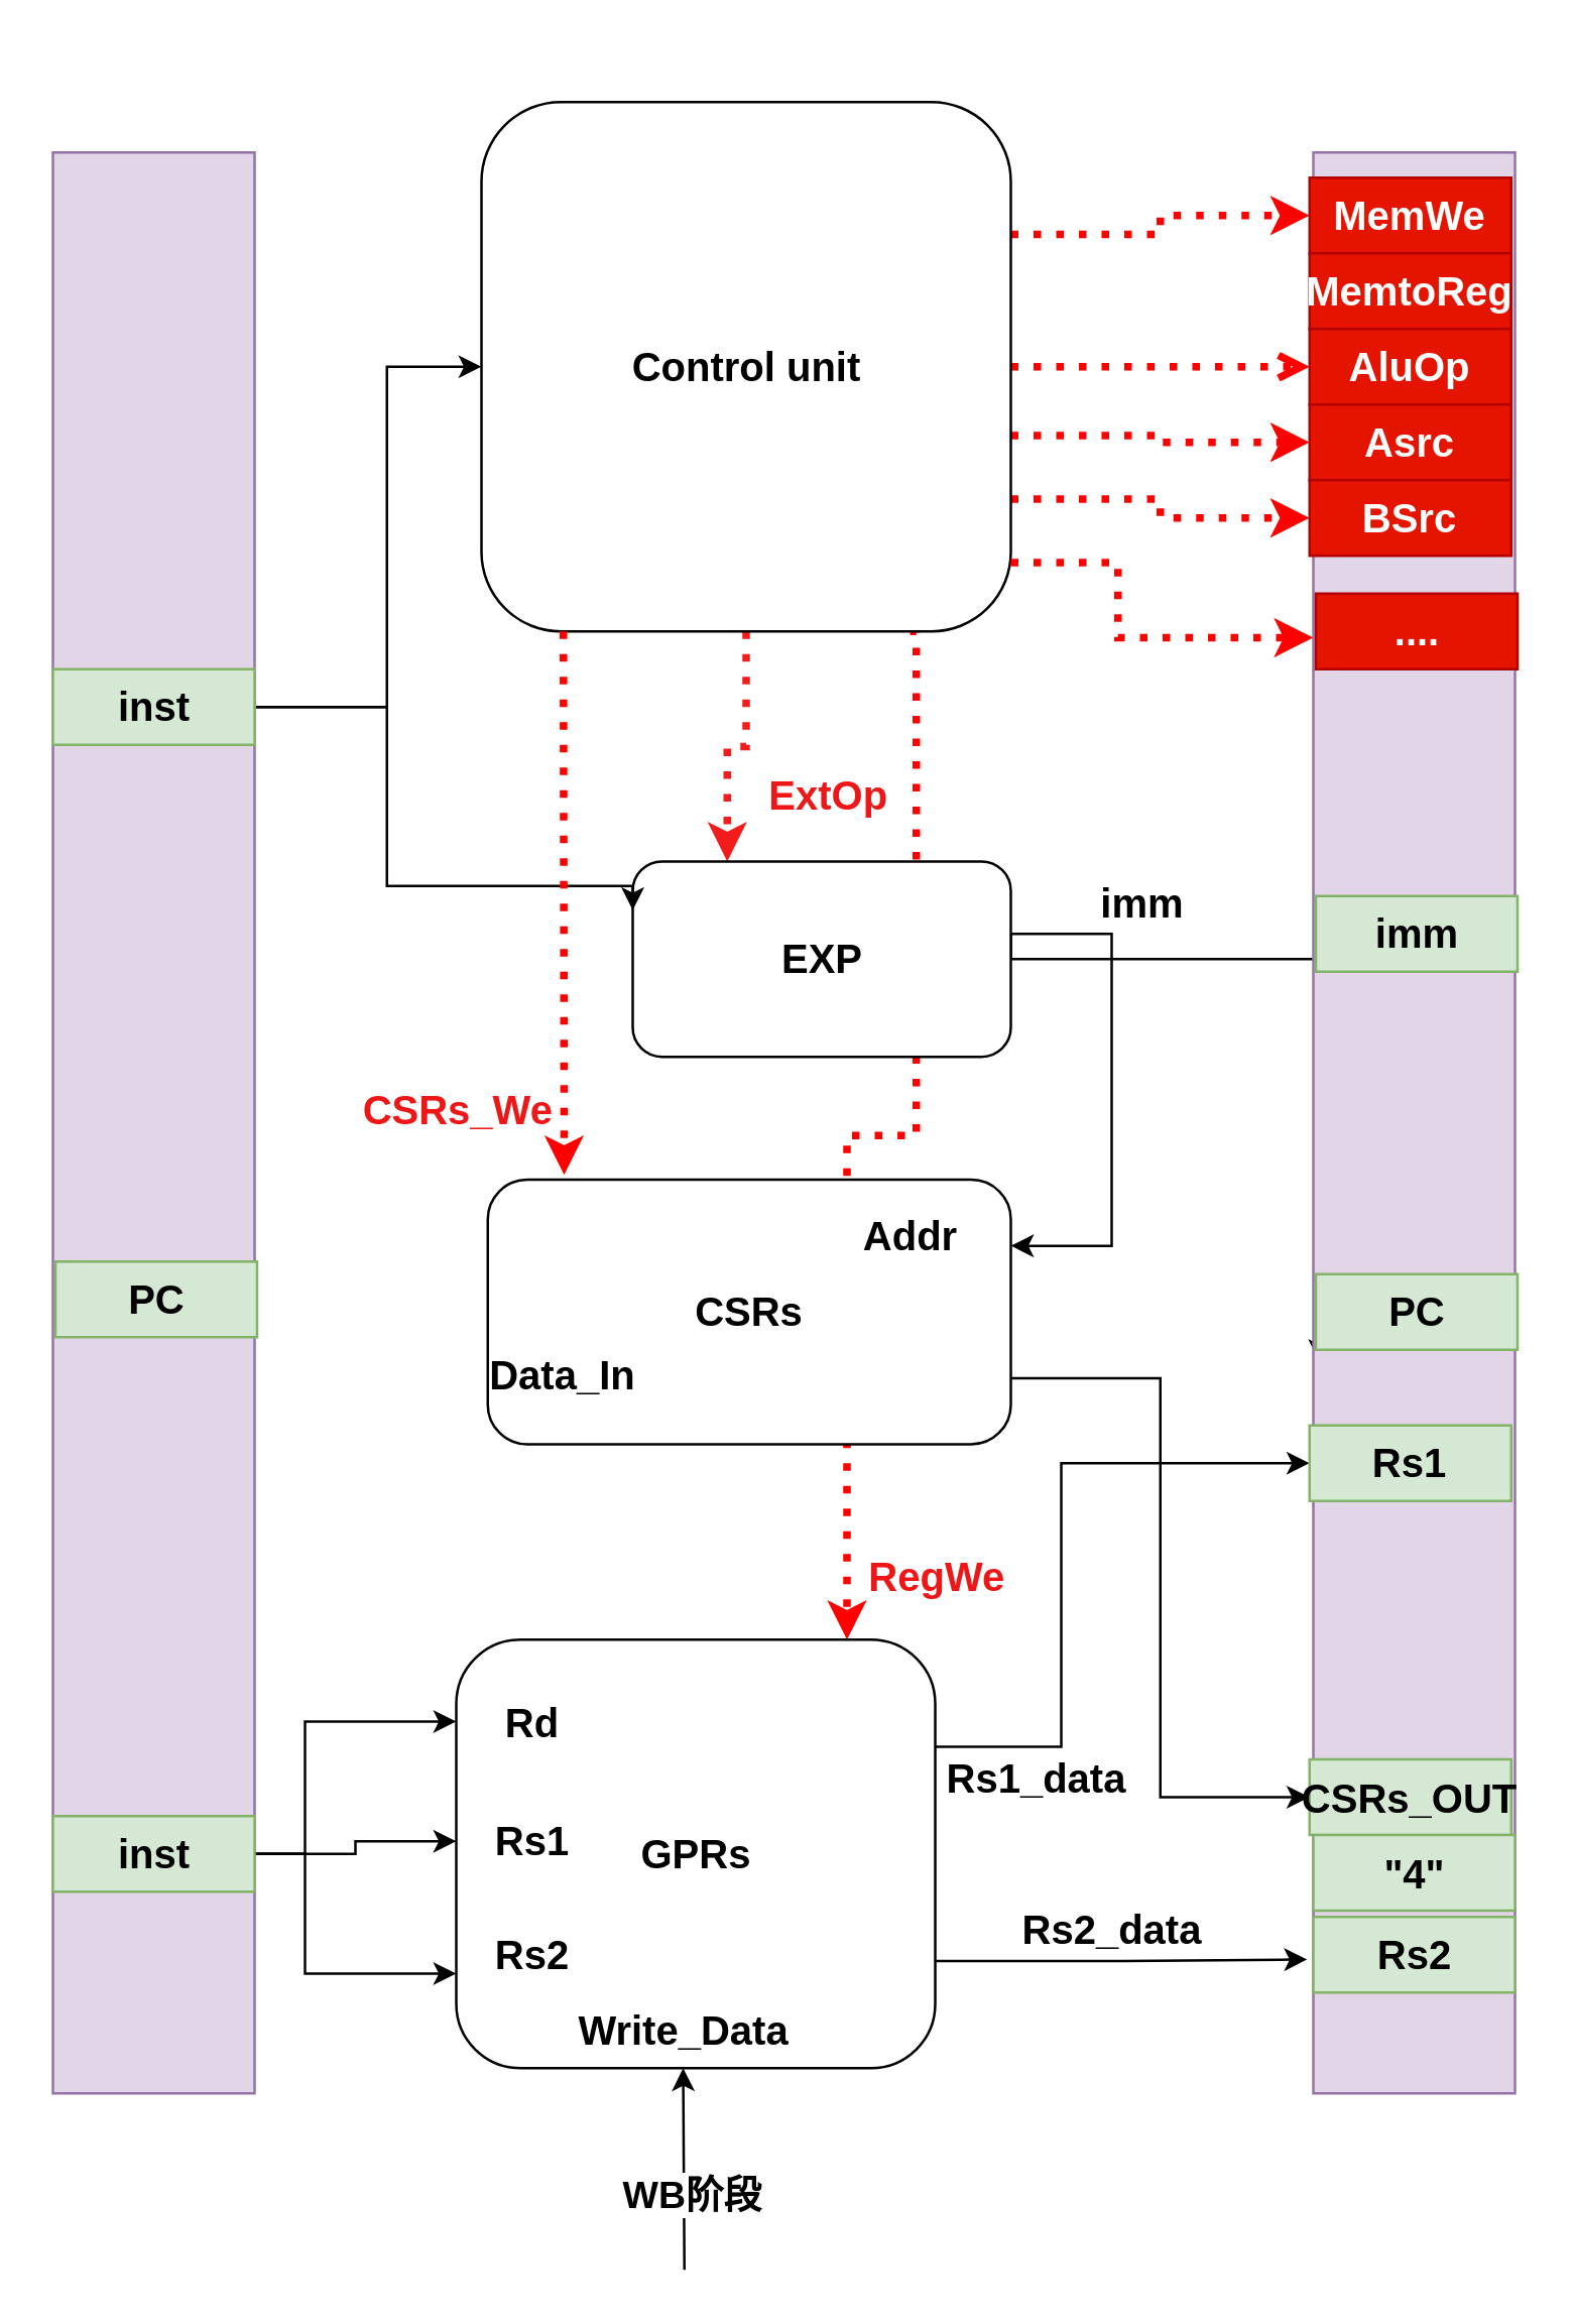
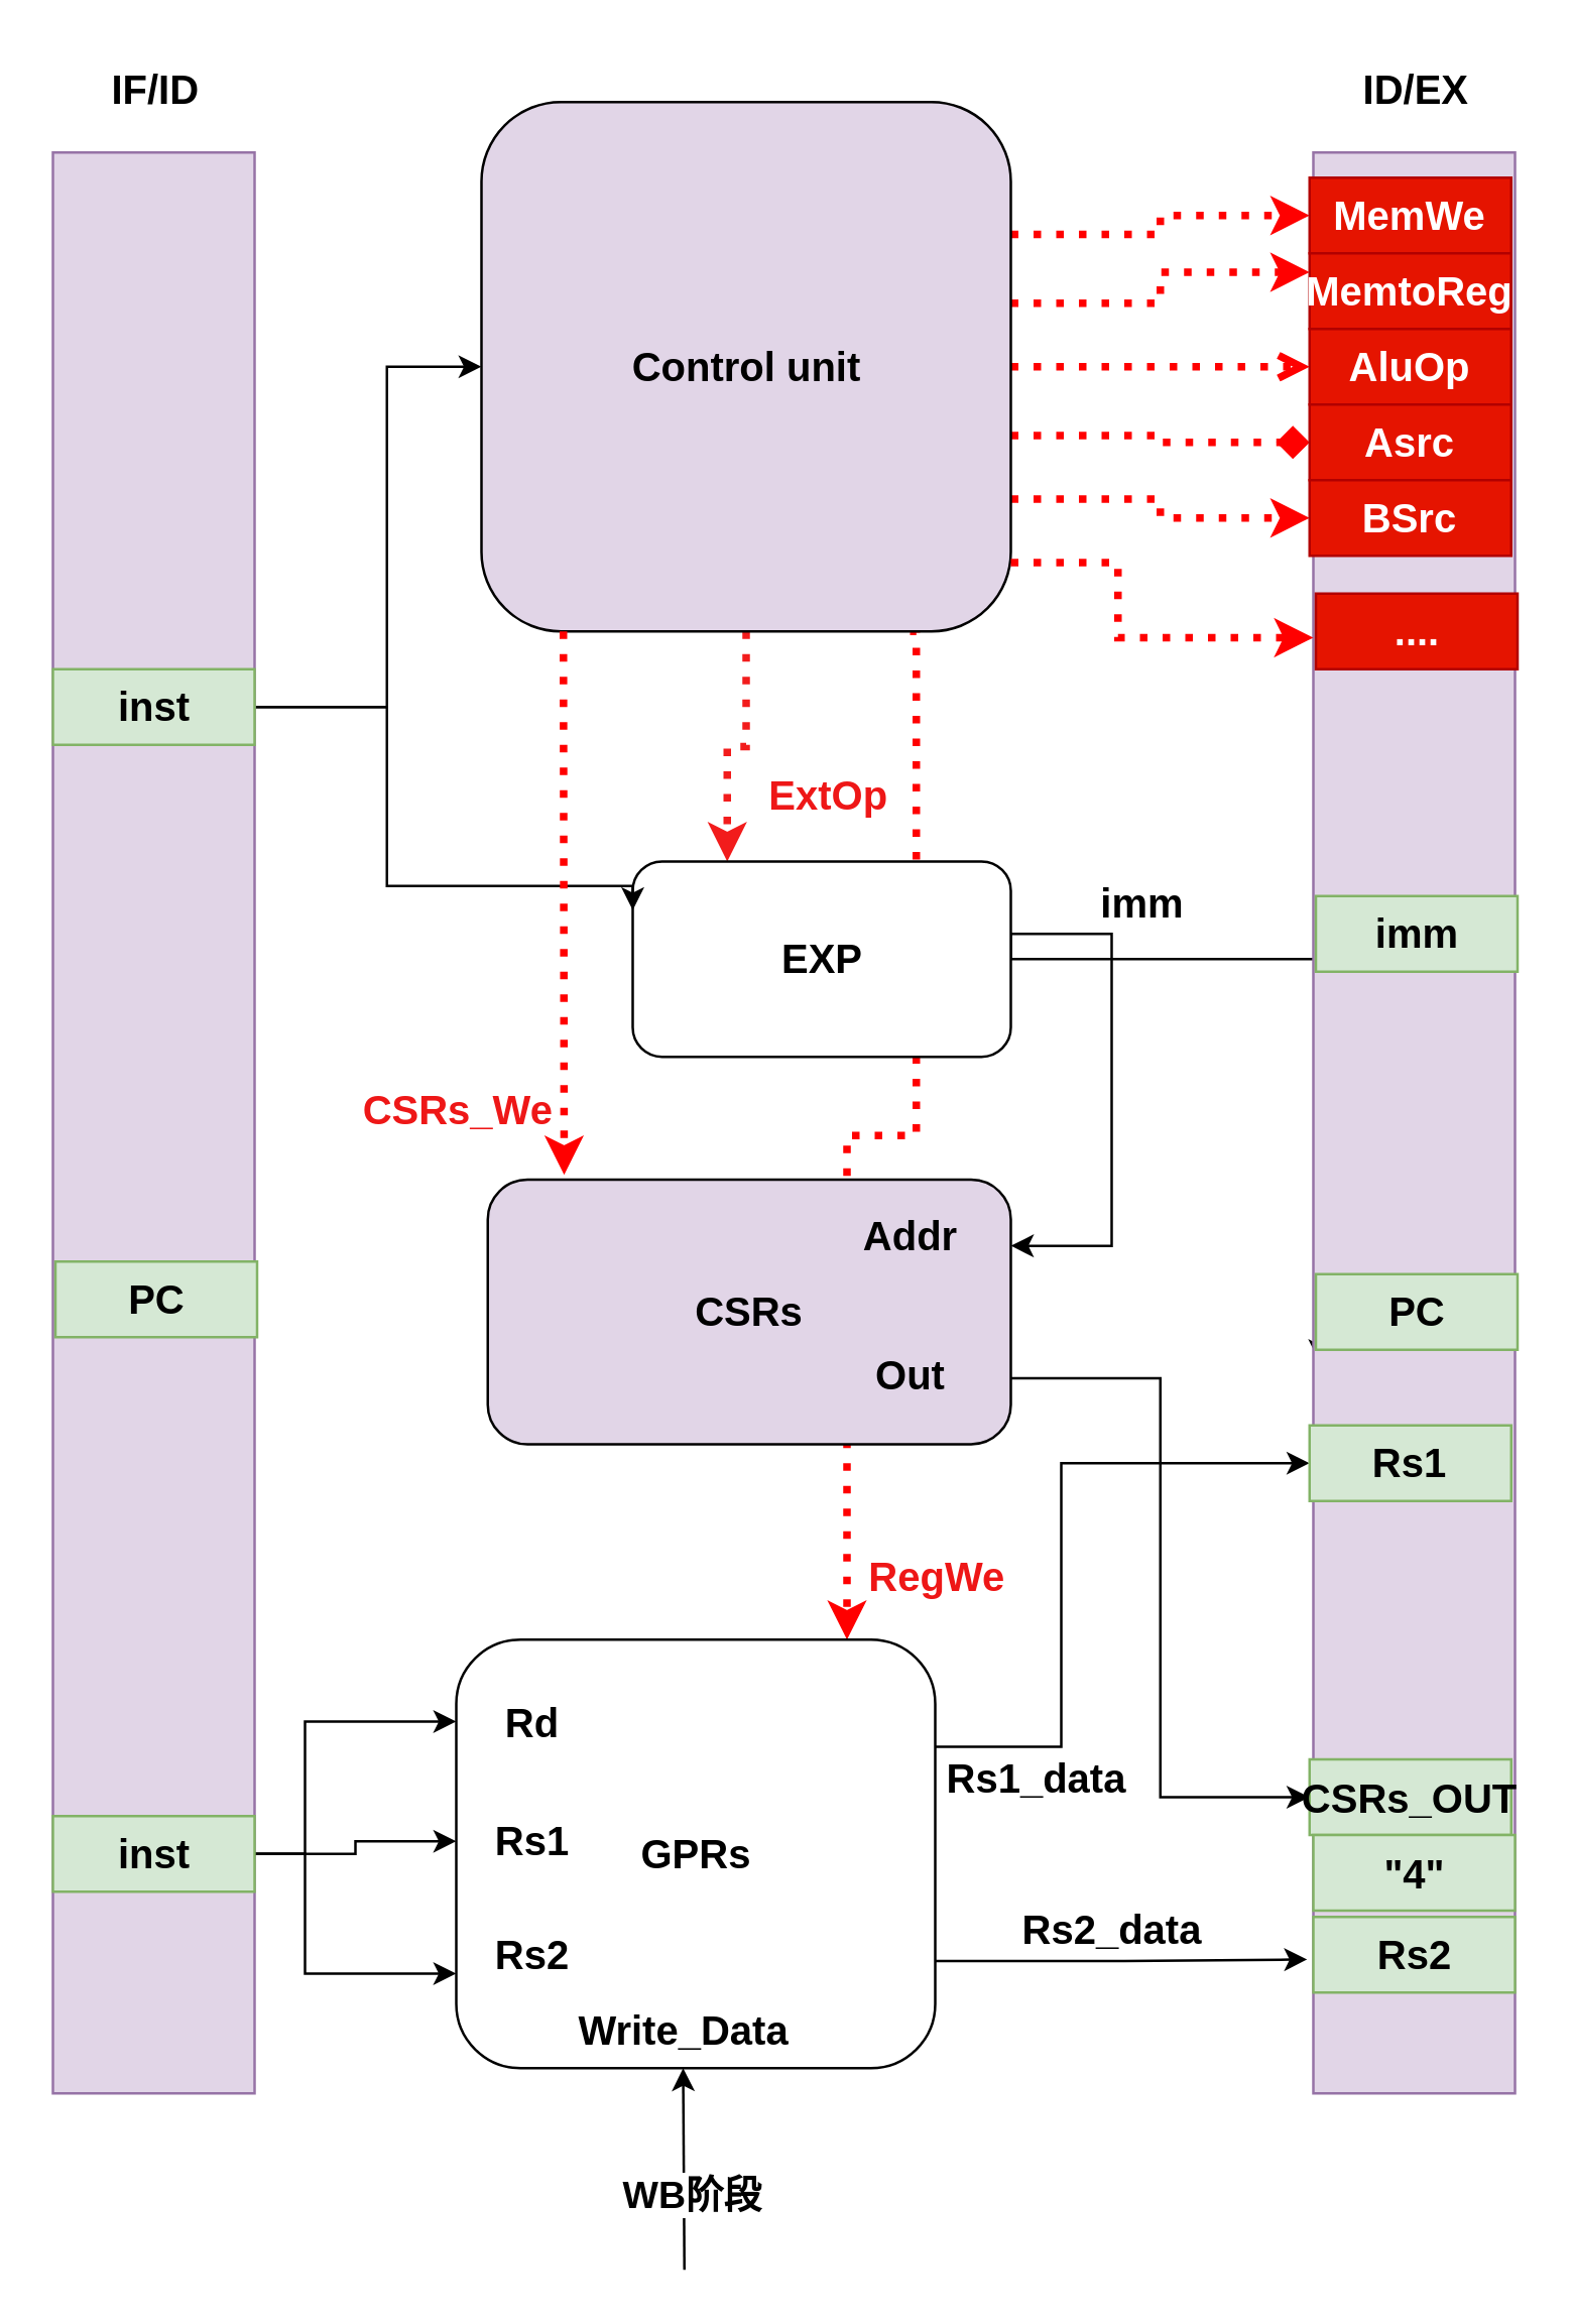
+ <mxCell id="36" value="IF/ID" style="text;html=1;align=center;verticalAlign=middle;resizable=1;points=[];autosize=1;strokeColor=none;fillColor=none;fontSize=16;container=0;fontStyle=1;movable=1;rotatable=1;deletable=1;editable=1;locked=0;connectable=1;" vertex="1" parent="1"><mxGeometry x="30.5" width="60" height="30" as="geometry" y="20" /></mxCell>
+ <mxCell id="25" value="ID/EX" style="text;html=1;align=center;verticalAlign=middle;resizable=1;points=[];autosize=1;strokeColor=none;fillColor=none;fontSize=16;container=0;fontStyle=1;movable=1;rotatable=1;deletable=1;editable=1;locked=0;connectable=1;" vertex="1" parent="1"><mxGeometry x="525.5" width="70" height="30" as="geometry" y="20" /></mxCell>
+ <mxCell id="5" style="edgeStyle=orthogonalEdgeStyle;rounded=0;orthogonalLoop=1;jettySize=auto;html=1;exitX=1;exitY=0.38;exitDx=0;exitDy=0;exitPerimeter=0;entryX=0;entryY=0.25;entryDx=0;entryDy=0;dashed=1;dashPattern=1 2;strokeWidth=3;strokeColor=#FF0000;movable=1;resizable=1;rotatable=1;deletable=1;editable=1;locked=0;connectable=1;" edge="1" parent="1" source="9" target="30"><mxGeometry relative="1" as="geometry" /></mxCell>
- <mxCell id="9" value="Control unit" style="rounded=1;whiteSpace=wrap;html=1;fontSize=16;points=[[0,0,0,0,0],[0,0.25,0,0,0],[0,0.5,0,0,0],[0,0.75,0,0,0],[0,1,0,0,0],[0.25,0,0,0,0],[0.25,1,0,0,0],[0.5,0,0,0,0],[0.5,1,0,0,0],[0.75,0,0,0,0],[0.75,1,0,0,0],[1,0,0,0,0],[1,0.13,0,0,0],[1,0.25,0,0,0],[1,0.38,0,0,0],[1,0.5,0,0,0],[1,0.63,0,0,0],[1,0.75,0,0,0],[1,0.87,0,0,0],[1,1,0,0,0]];fontStyle=1;movable=1;resizable=1;rotatable=1;deletable=1;editable=1;locked=0;connectable=1;" vertex="1" parent="1"><mxGeometry x="190.5" y="40" width="210" height="210" as="geometry" /></mxCell>
+ <mxCell id="9" value="Control unit" style="rounded=1;whiteSpace=wrap;html=1;fontSize=16;points=[[0,0,0,0,0],[0,0.25,0,0,0],[0,0.5,0,0,0],[0,0.75,0,0,0],[0,1,0,0,0],[0.25,0,0,0,0],[0.25,1,0,0,0],[0.5,0,0,0,0],[0.5,1,0,0,0],[0.75,0,0,0,0],[0.75,1,0,0,0],[1,0,0,0,0],[1,0.13,0,0,0],[1,0.25,0,0,0],[1,0.38,0,0,0],[1,0.5,0,0,0],[1,0.63,0,0,0],[1,0.75,0,0,0],[1,0.87,0,0,0],[1,1,0,0,0]];fontStyle=1;movable=1;resizable=1;rotatable=1;deletable=1;editable=1;locked=0;connectable=1;fillColor=#e1d5e7;" vertex="1" parent="1"><mxGeometry x="190.5" y="40" width="210" height="210" as="geometry" /></mxCell>
- <mxCell id="7" style="edgeStyle=orthogonalEdgeStyle;rounded=0;orthogonalLoop=1;jettySize=auto;html=1;exitX=1;exitY=0.63;exitDx=0;exitDy=0;exitPerimeter=0;entryX=0;entryY=0.5;entryDx=0;entryDy=0;dashed=1;dashPattern=1 2;strokeWidth=3;strokeColor=#FF0000;movable=1;resizable=1;rotatable=1;deletable=1;editable=1;locked=0;connectable=1;" edge="1" parent="1" source="9" target="48"><mxGeometry relative="1" as="geometry" /></mxCell>
+ <mxCell id="7" style="edgeStyle=orthogonalEdgeStyle;rounded=0;orthogonalLoop=1;jettySize=auto;html=1;exitX=1;exitY=0.63;exitDx=0;exitDy=0;exitPerimeter=0;entryX=0;entryY=0.5;entryDx=0;entryDy=0;dashed=1;dashPattern=1 2;strokeWidth=3;strokeColor=#FF0000;movable=1;resizable=1;rotatable=1;deletable=1;editable=1;locked=0;connectable=1;endArrow=diamond;" edge="1" parent="1" source="9" target="48"><mxGeometry relative="1" as="geometry" /></mxCell>
- <mxCell id="40" value="&lt;font style=&quot;font-size: 16px;&quot;&gt;&lt;b&gt;CSRs&lt;/b&gt;&lt;/font&gt;" style="rounded=1;whiteSpace=wrap;html=1;movable=1;resizable=1;rotatable=1;deletable=1;editable=1;locked=0;connectable=1;" vertex="1" parent="1"><mxGeometry x="193" y="467.5" width="207.5" height="105" as="geometry" /></mxCell>
+ <mxCell id="40" value="&lt;font style=&quot;font-size: 16px;&quot;&gt;&lt;b&gt;CSRs&lt;/b&gt;&lt;/font&gt;" style="rounded=1;whiteSpace=wrap;html=1;movable=1;resizable=1;rotatable=1;deletable=1;editable=1;locked=0;connectable=1;fillColor=#e1d5e7;" vertex="1" parent="1"><mxGeometry x="193" y="467.5" width="207.5" height="105" as="geometry" /></mxCell>
- <mxCell id="45" value="Data_In" style="text;html=1;align=center;verticalAlign=middle;whiteSpace=wrap;rounded=0;fontSize=16;fontStyle=1;movable=1;resizable=1;rotatable=1;deletable=1;editable=1;locked=0;connectable=1;" vertex="1" parent="1"><mxGeometry x="193" y="530" width="60" height="30" as="geometry" /></mxCell>
+ <mxCell id="42" value="Out" style="text;html=1;align=center;verticalAlign=middle;whiteSpace=wrap;rounded=0;fontSize=16;fontStyle=1;movable=1;resizable=1;rotatable=1;deletable=1;editable=1;locked=0;connectable=1;" vertex="1" parent="1"><mxGeometry x="330.5" y="530" width="60" height="30" as="geometry" /></mxCell>
